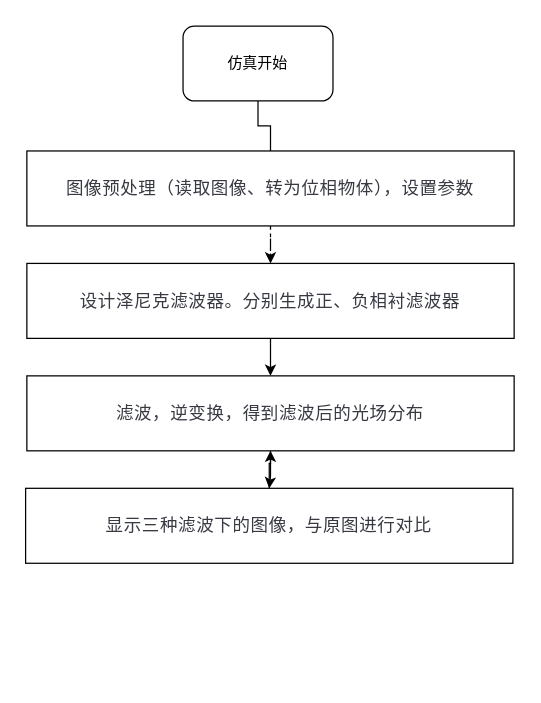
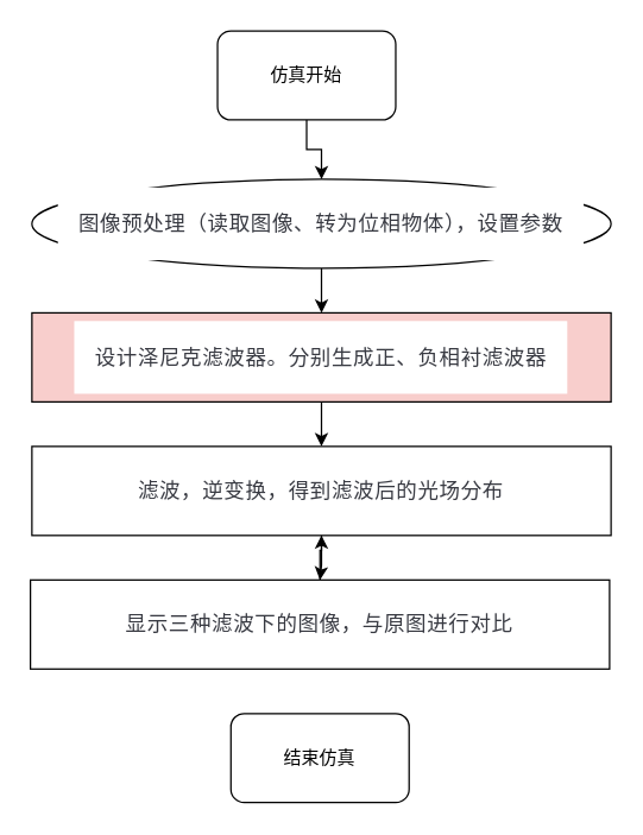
- <mxCell id="6" value="" style="edgeStyle=orthogonalEdgeStyle;rounded=0;orthogonalLoop=1;jettySize=auto;html=1;endArrow=none;" edge="1" parent="1" source="7" target="3"><mxGeometry relative="1" as="geometry" /></mxCell>
+ <mxCell id="6" value="" style="edgeStyle=orthogonalEdgeStyle;rounded=0;orthogonalLoop=1;jettySize=auto;html=1;" edge="1" parent="1" source="7" target="3"><mxGeometry relative="1" as="geometry" /></mxCell>
- <mxCell id="3" value="&lt;pre style=&quot;font-family: &amp;quot;Fira Code&amp;quot;, &amp;quot;Fira Mono&amp;quot;, Menlo, Consolas, &amp;quot;DejaVu Sans Mono&amp;quot;, monospace; scrollbar-color: rgba(0, 0, 0, 0.25) rgba(0, 0, 0, 0); margin-top: 0.5em; margin-bottom: 0.5em; padding: 1em; border: 0px; font-variant-numeric: inherit; font-variant-east-asian: inherit; font-variant-alternates: inherit; font-variant-position: inherit; font-variant-emoji: inherit; font-stretch: inherit; font-size: 14px; line-height: 1.5; font-optical-sizing: inherit; font-size-adjust: inherit; font-kerning: inherit; font-feature-settings: inherit; font-variation-settings: inherit; vertical-align: baseline; color: rgb(56, 58, 66); direction: ltr; text-align: left; word-break: normal; tab-size: 2; hyphens: none; overflow: auto; border-radius: 0px; background: none 0% 0% / auto repeat scroll padding-box border-box rgb(255, 255, 255); letter-spacing: 0.5px;&quot; class=&quot;language-&quot; data-v-e2d1d10f=&quot;&quot;&gt;&lt;code style=&quot;font-family: &amp;quot;Fira Code&amp;quot;, &amp;quot;Fira Mono&amp;quot;, Menlo, Consolas, &amp;quot;DejaVu Sans Mono&amp;quot;, monospace; scrollbar-color: rgba(0, 0, 0, 0.25) rgba(0, 0, 0, 0); margin: 0px; padding: 0px; border: 0px; font-style: inherit; font-variant: inherit; font-weight: inherit; font-stretch: inherit; font-size: inherit; line-height: 1.5; font-optical-sizing: inherit; font-size-adjust: inherit; font-kerning: inherit; font-feature-settings: inherit; font-variation-settings: inherit; vertical-align: baseline; direction: ltr; text-wrap-mode: wrap; word-spacing: normal; word-break: break-word; tab-size: 2; hyphens: none; max-width: 100%; overflow: auto;&quot; class=&quot;language-&quot;&gt;图像预处理（读取图像、转为位相物体），设置参数&lt;/code&gt;&lt;/pre&gt;" style="rounded=0;whiteSpace=wrap;html=1;" vertex="1" parent="1"><mxGeometry x="21" y="120" width="390" height="60" as="geometry" /></mxCell>
+ <mxCell id="3" value="&lt;pre style=&quot;font-family: &amp;quot;Fira Code&amp;quot;, &amp;quot;Fira Mono&amp;quot;, Menlo, Consolas, &amp;quot;DejaVu Sans Mono&amp;quot;, monospace; scrollbar-color: rgba(0, 0, 0, 0.25) rgba(0, 0, 0, 0); margin-top: 0.5em; margin-bottom: 0.5em; padding: 1em; border: 0px; font-variant-numeric: inherit; font-variant-east-asian: inherit; font-variant-alternates: inherit; font-variant-position: inherit; font-variant-emoji: inherit; font-stretch: inherit; font-size: 14px; line-height: 1.5; font-optical-sizing: inherit; font-size-adjust: inherit; font-kerning: inherit; font-feature-settings: inherit; font-variation-settings: inherit; vertical-align: baseline; color: rgb(56, 58, 66); direction: ltr; text-align: left; word-break: normal; tab-size: 2; hyphens: none; overflow: auto; border-radius: 0px; background: none 0% 0% / auto repeat scroll padding-box border-box rgb(255, 255, 255); letter-spacing: 0.5px;&quot; class=&quot;language-&quot; data-v-e2d1d10f=&quot;&quot;&gt;&lt;code style=&quot;font-family: &amp;quot;Fira Code&amp;quot;, &amp;quot;Fira Mono&amp;quot;, Menlo, Consolas, &amp;quot;DejaVu Sans Mono&amp;quot;, monospace; scrollbar-color: rgba(0, 0, 0, 0.25) rgba(0, 0, 0, 0); margin: 0px; padding: 0px; border: 0px; font-style: inherit; font-variant: inherit; font-weight: inherit; font-stretch: inherit; font-size: inherit; line-height: 1.5; font-optical-sizing: inherit; font-size-adjust: inherit; font-kerning: inherit; font-feature-settings: inherit; font-variation-settings: inherit; vertical-align: baseline; direction: ltr; text-wrap-mode: wrap; word-spacing: normal; word-break: break-word; tab-size: 2; hyphens: none; max-width: 100%; overflow: auto;&quot; class=&quot;language-&quot;&gt;图像预处理（读取图像、转为位相物体），设置参数&lt;/code&gt;&lt;/pre&gt;" style="ellipse;whiteSpace=wrap;html=1;" vertex="1" parent="1"><mxGeometry x="21" y="120" width="390" height="60" as="geometry" /></mxCell>
- <mxCell id="2" value="" style="edgeStyle=orthogonalEdgeStyle;rounded=0;orthogonalLoop=1;jettySize=auto;html=1;dashed=1;" edge="1" parent="1" source="3" target="5"><mxGeometry relative="1" as="geometry" /></mxCell>
+ <mxCell id="2" value="" style="edgeStyle=orthogonalEdgeStyle;rounded=0;orthogonalLoop=1;jettySize=auto;html=1;" edge="1" parent="1" source="3" target="5"><mxGeometry relative="1" as="geometry" /></mxCell>
- <mxCell id="5" value="&lt;pre style=&quot;font-family: &amp;quot;Fira Code&amp;quot;, &amp;quot;Fira Mono&amp;quot;, Menlo, Consolas, &amp;quot;DejaVu Sans Mono&amp;quot;, monospace; scrollbar-color: rgba(0, 0, 0, 0.25) rgba(0, 0, 0, 0); margin-top: 0.5em; margin-bottom: 0.5em; padding: 1em; border: 0px; font-variant-numeric: inherit; font-variant-east-asian: inherit; font-variant-alternates: inherit; font-variant-position: inherit; font-variant-emoji: inherit; font-stretch: inherit; font-size: 14px; line-height: 1.5; font-optical-sizing: inherit; font-size-adjust: inherit; font-kerning: inherit; font-feature-settings: inherit; font-variation-settings: inherit; vertical-align: baseline; color: rgb(56, 58, 66); direction: ltr; text-align: left; word-break: normal; tab-size: 2; hyphens: none; overflow: auto; border-radius: 0px; background: none 0% 0% / auto repeat scroll padding-box border-box rgb(255, 255, 255); letter-spacing: 0.5px;&quot; class=&quot;language-&quot; data-v-e2d1d10f=&quot;&quot;&gt;&lt;code style=&quot;font-family: &amp;quot;Fira Code&amp;quot;, &amp;quot;Fira Mono&amp;quot;, Menlo, Consolas, &amp;quot;DejaVu Sans Mono&amp;quot;, monospace; scrollbar-color: transparent transparent; margin: 0px; padding: 0px; border: 0px; font-style: inherit; font-variant: inherit; font-weight: inherit; font-stretch: inherit; font-size: inherit; line-height: 1.5; font-optical-sizing: inherit; font-size-adjust: inherit; font-kerning: inherit; font-feature-settings: inherit; font-variation-settings: inherit; vertical-align: baseline; direction: ltr; text-wrap-mode: wrap; word-spacing: normal; word-break: break-word; tab-size: 2; hyphens: none; max-width: 100%; overflow: auto;&quot; class=&quot;language-&quot;&gt;设计泽尼克滤波器。分别生成正、负相衬滤波器&lt;/code&gt;&lt;/pre&gt;" style="rounded=0;whiteSpace=wrap;html=1;" vertex="1" parent="1"><mxGeometry x="21" y="210" width="390" height="60" as="geometry" /></mxCell>
+ <mxCell id="5" value="&lt;pre style=&quot;font-family: &amp;quot;Fira Code&amp;quot;, &amp;quot;Fira Mono&amp;quot;, Menlo, Consolas, &amp;quot;DejaVu Sans Mono&amp;quot;, monospace; scrollbar-color: rgba(0, 0, 0, 0.25) rgba(0, 0, 0, 0); margin-top: 0.5em; margin-bottom: 0.5em; padding: 1em; border: 0px; font-variant-numeric: inherit; font-variant-east-asian: inherit; font-variant-alternates: inherit; font-variant-position: inherit; font-variant-emoji: inherit; font-stretch: inherit; font-size: 14px; line-height: 1.5; font-optical-sizing: inherit; font-size-adjust: inherit; font-kerning: inherit; font-feature-settings: inherit; font-variation-settings: inherit; vertical-align: baseline; color: rgb(56, 58, 66); direction: ltr; text-align: left; word-break: normal; tab-size: 2; hyphens: none; overflow: auto; border-radius: 0px; background: none 0% 0% / auto repeat scroll padding-box border-box rgb(255, 255, 255); letter-spacing: 0.5px;&quot; class=&quot;language-&quot; data-v-e2d1d10f=&quot;&quot;&gt;&lt;code style=&quot;font-family: &amp;quot;Fira Code&amp;quot;, &amp;quot;Fira Mono&amp;quot;, Menlo, Consolas, &amp;quot;DejaVu Sans Mono&amp;quot;, monospace; scrollbar-color: transparent transparent; margin: 0px; padding: 0px; border: 0px; font-style: inherit; font-variant: inherit; font-weight: inherit; font-stretch: inherit; font-size: inherit; line-height: 1.5; font-optical-sizing: inherit; font-size-adjust: inherit; font-kerning: inherit; font-feature-settings: inherit; font-variation-settings: inherit; vertical-align: baseline; direction: ltr; text-wrap-mode: wrap; word-spacing: normal; word-break: break-word; tab-size: 2; hyphens: none; max-width: 100%; overflow: auto;&quot; class=&quot;language-&quot;&gt;设计泽尼克滤波器。分别生成正、负相衬滤波器&lt;/code&gt;&lt;/pre&gt;" style="rounded=0;whiteSpace=wrap;html=1;fillColor=#f8cecc;" vertex="1" parent="1"><mxGeometry x="21" y="210" width="390" height="60" as="geometry" /></mxCell>
+ <mxCell id="12" value="结束仿真" style="rounded=1;whiteSpace=wrap;html=1;" vertex="1" parent="1"><mxGeometry x="155" y="480" width="120" height="60" as="geometry" /></mxCell>
